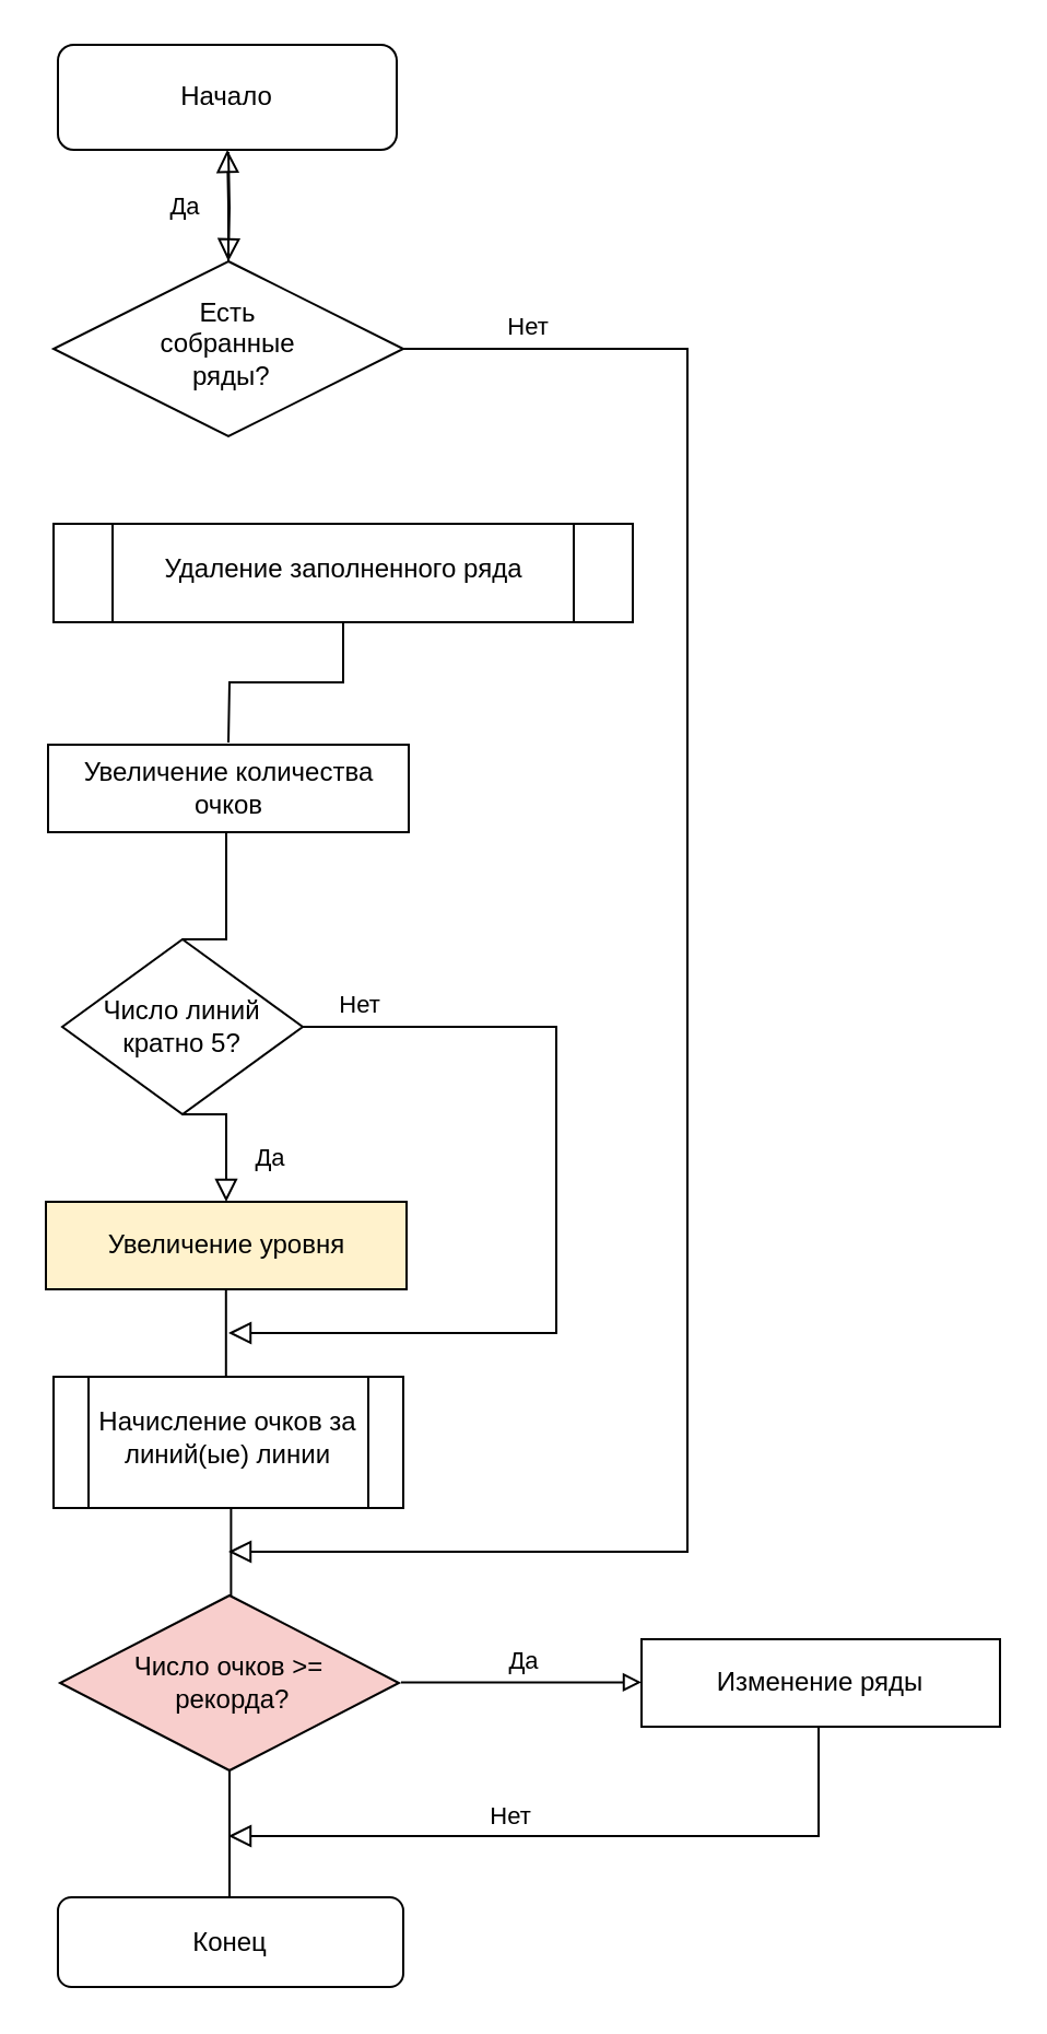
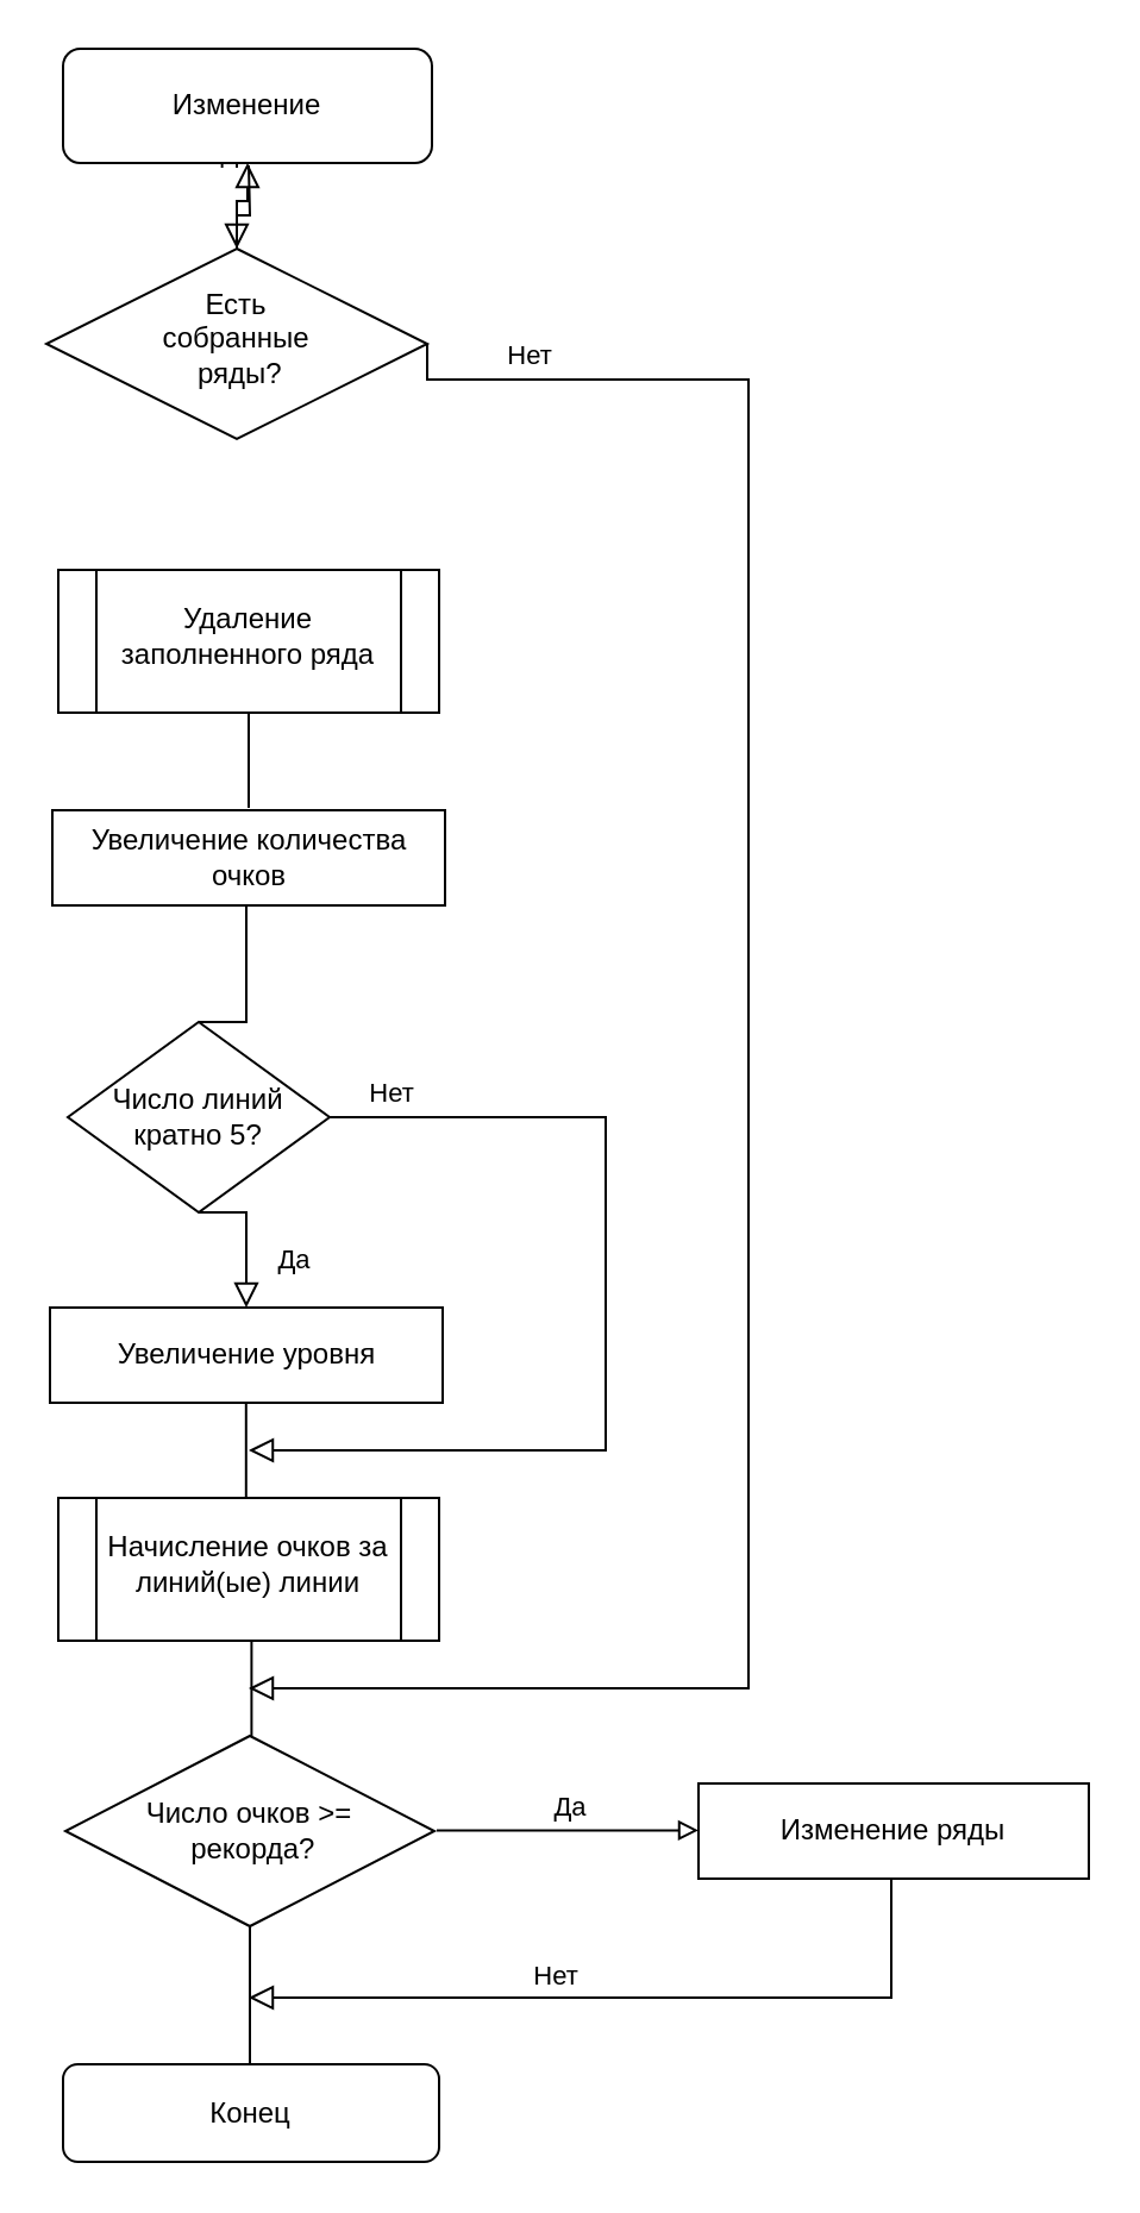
- <mxCell id="25" value="Начало" style="rounded=1;whiteSpace=wrap;html=1;" vertex="1" parent="1"><mxGeometry x="26" y="20" width="155" height="48" as="geometry" /></mxCell>
+ <mxCell id="25" value="Изменение" style="rounded=1;whiteSpace=wrap;html=1;" vertex="1" parent="1"><mxGeometry x="26" y="20" width="155" height="48" as="geometry" /></mxCell>
- <mxCell id="4" value="Есть &lt;br&gt;собранные&lt;br&gt;&amp;nbsp;ряды?" style="rhombus;whiteSpace=wrap;html=1;shadow=0;fontFamily=Helvetica;fontSize=12;align=center;strokeWidth=1;spacing=6;spacingTop=-4;" parent="1" vertex="1"><mxGeometry x="24" y="119" width="160" height="80" as="geometry" /></mxCell>
+ <mxCell id="4" value="Есть &lt;br&gt;собранные&lt;br&gt;&amp;nbsp;ряды?" style="rhombus;whiteSpace=wrap;html=1;shadow=0;fontFamily=Helvetica;fontSize=12;align=center;strokeWidth=1;spacing=6;spacingTop=-4;" parent="1" vertex="1"><mxGeometry x="19" y="104" width="160" height="80" as="geometry" /></mxCell>
- <mxCell id="7" value="Удаление заполненного ряда" style="whiteSpace=wrap;html=1;shadow=0;fontFamily=Helvetica;fontSize=12;align=center;strokeWidth=1;spacing=6;spacingTop=-4;shape=process;backgroundOutline=1;" parent="1" vertex="1"><mxGeometry x="24" y="239" width="265" height="45" as="geometry" /></mxCell>
+ <mxCell id="7" value="Удаление заполненного ряда" style="whiteSpace=wrap;html=1;shadow=0;fontFamily=Helvetica;fontSize=12;align=center;strokeWidth=1;spacing=6;spacingTop=-4;shape=process;backgroundOutline=1;" parent="1" vertex="1"><mxGeometry x="24" y="239" width="160" height="60" as="geometry" /></mxCell>
- <mxCell id="23" value="Увеличение уровня" style="rounded=0;whiteSpace=wrap;html=1;fillColor=#fff2cc;" vertex="1" parent="1"><mxGeometry x="20.5" y="549" width="165" height="40" as="geometry" /></mxCell>
+ <mxCell id="23" value="Увеличение уровня" style="rounded=0;whiteSpace=wrap;html=1;" vertex="1" parent="1"><mxGeometry x="20.5" y="549" width="165" height="40" as="geometry" /></mxCell>
- <mxCell id="14" value="Число очков &amp;gt;=&lt;br&gt;&amp;nbsp;рекорда?" style="rhombus;whiteSpace=wrap;html=1;fillColor=#f8cecc;" vertex="1" parent="1"><mxGeometry x="27" y="729" width="155" height="80" as="geometry" /></mxCell>
+ <mxCell id="14" value="Число очков &amp;gt;=&lt;br&gt;&amp;nbsp;рекорда?" style="rhombus;whiteSpace=wrap;html=1;" vertex="1" parent="1"><mxGeometry x="27" y="729" width="155" height="80" as="geometry" /></mxCell>
